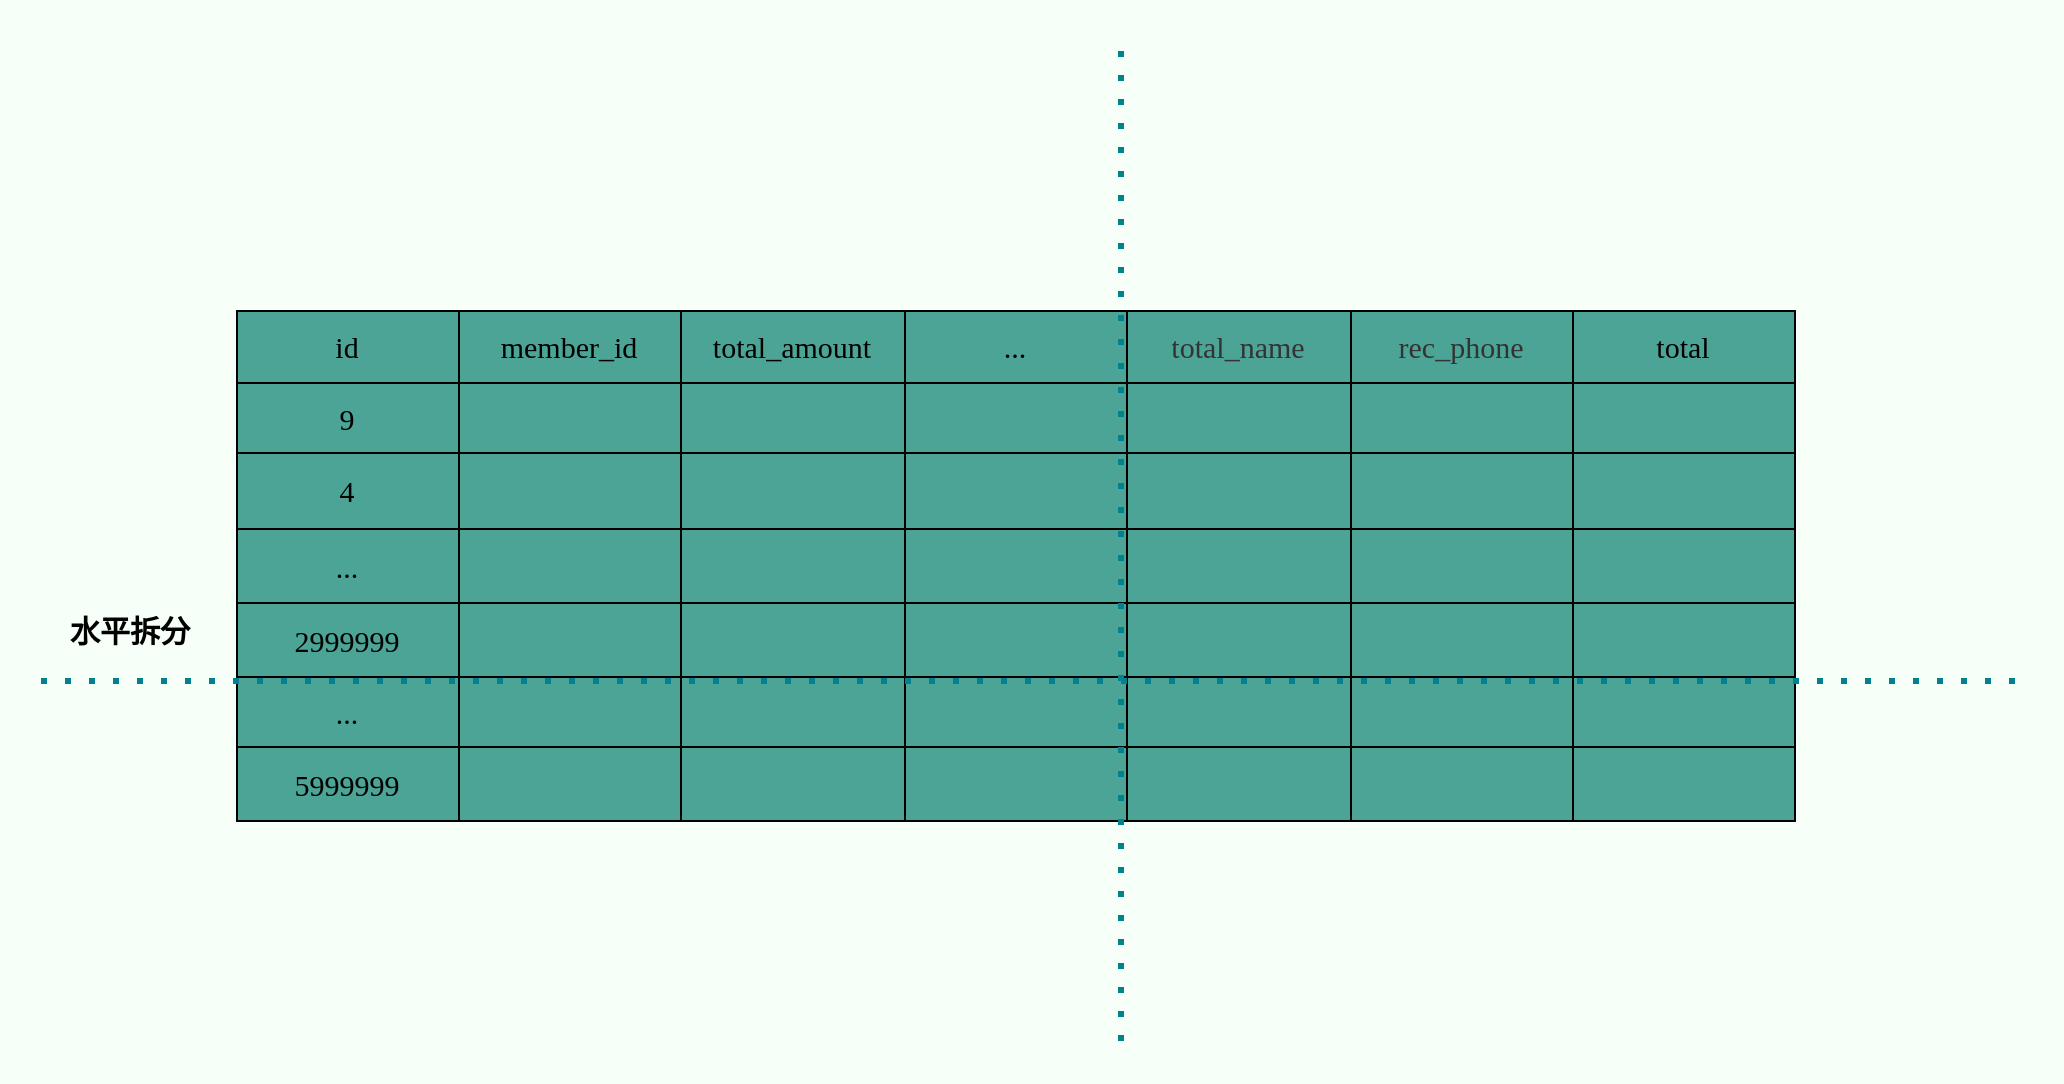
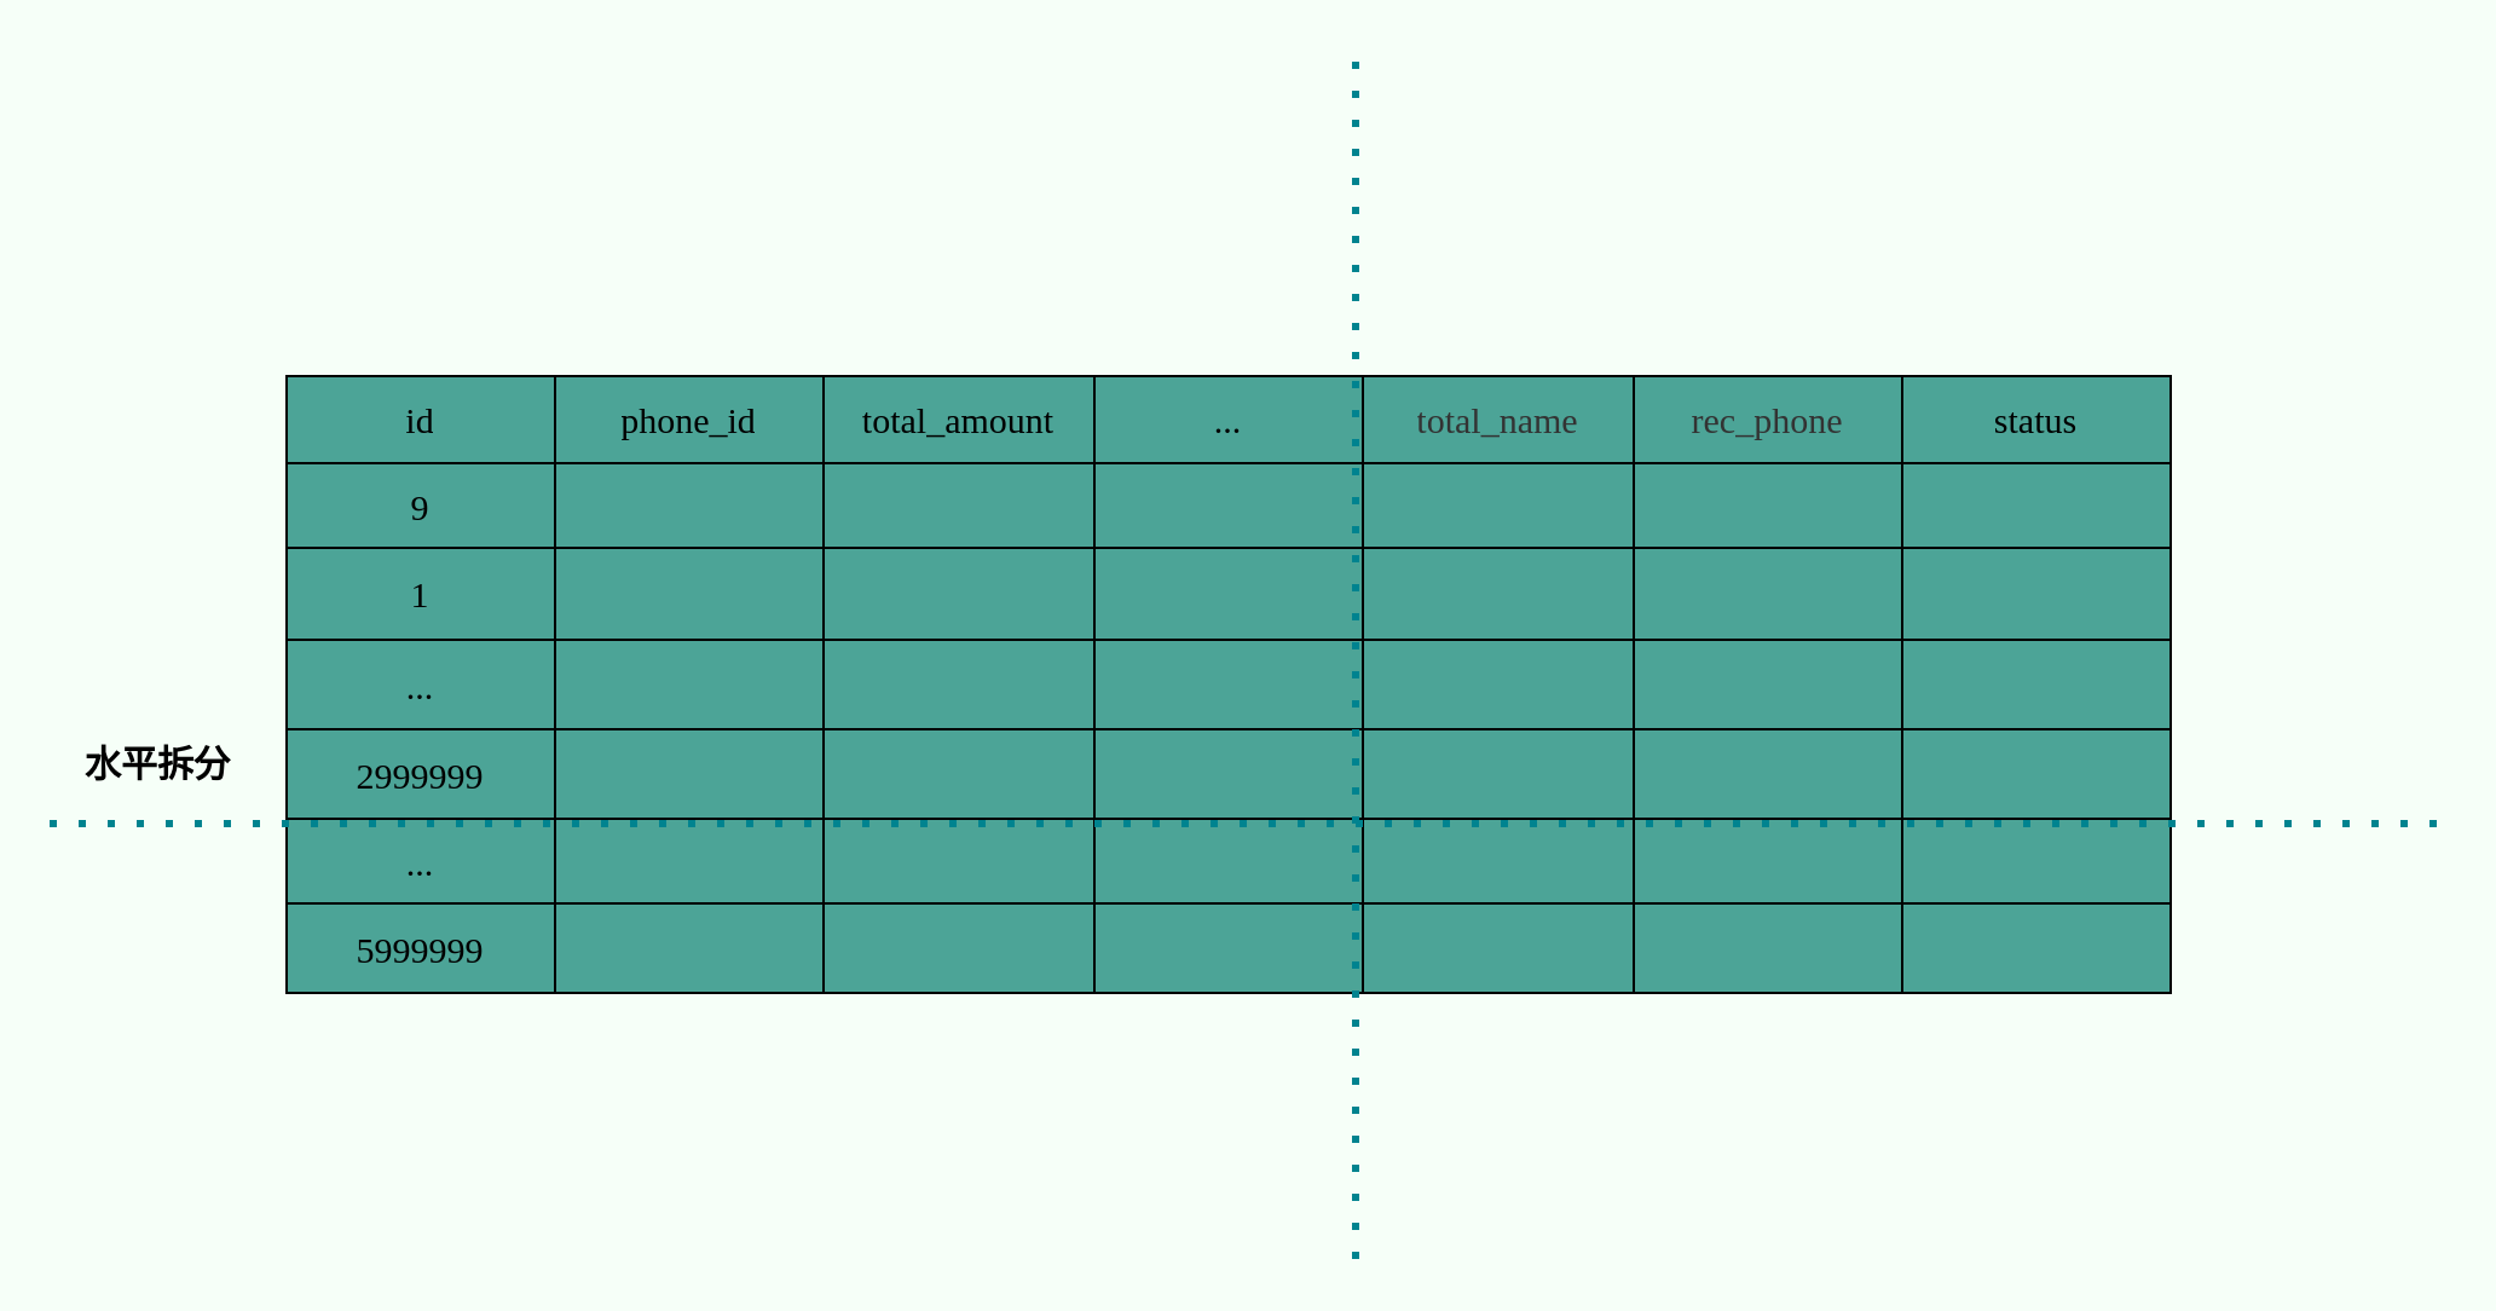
- <mxCell id="5" value="member_id" style="shape=partialRectangle;html=1;whiteSpace=wrap;connectable=0;overflow=hidden;fillColor=none;top=0;left=0;bottom=0;right=0;pointerEvents=1;fontSize=15;labelBackgroundColor=none;fontFamily=JetBrains Mono;fontSource=https%3A%2F%2Ffonts.googleapis.com%2Fcss%3Ffamily%3DJetBrains%2BMono;" vertex="1" parent="3"><mxGeometry x="111" width="111" height="36" as="geometry"><mxRectangle width="111" height="36" as="alternateBounds" /></mxGeometry></mxCell>
+ <mxCell id="5" value="phone_id" style="shape=partialRectangle;html=1;whiteSpace=wrap;connectable=0;overflow=hidden;fillColor=none;top=0;left=0;bottom=0;right=0;pointerEvents=1;fontSize=15;labelBackgroundColor=none;fontFamily=JetBrains Mono;fontSource=https%3A%2F%2Ffonts.googleapis.com%2Fcss%3Ffamily%3DJetBrains%2BMono;" vertex="1" parent="3"><mxGeometry x="111" width="111" height="36" as="geometry"><mxRectangle width="111" height="36" as="alternateBounds" /></mxGeometry></mxCell>
- <mxCell id="10" value="total" style="shape=partialRectangle;html=1;whiteSpace=wrap;connectable=0;overflow=hidden;fillColor=none;top=0;left=0;bottom=0;right=0;pointerEvents=1;fontSize=15;labelBackgroundColor=none;fontFamily=JetBrains Mono;fontSource=https%3A%2F%2Ffonts.googleapis.com%2Fcss%3Ffamily%3DJetBrains%2BMono;fontStyle=0" vertex="1" parent="3"><mxGeometry x="668" width="111" height="36" as="geometry"><mxRectangle width="111" height="36" as="alternateBounds" /></mxGeometry></mxCell>
+ <mxCell id="10" value="status" style="shape=partialRectangle;html=1;whiteSpace=wrap;connectable=0;overflow=hidden;fillColor=none;top=0;left=0;bottom=0;right=0;pointerEvents=1;fontSize=15;labelBackgroundColor=none;fontFamily=JetBrains Mono;fontSource=https%3A%2F%2Ffonts.googleapis.com%2Fcss%3Ffamily%3DJetBrains%2BMono;fontStyle=0" vertex="1" parent="3"><mxGeometry x="668" width="111" height="36" as="geometry"><mxRectangle width="111" height="36" as="alternateBounds" /></mxGeometry></mxCell>
- <mxCell id="20" value="4" style="shape=partialRectangle;html=1;whiteSpace=wrap;connectable=0;overflow=hidden;fillColor=none;top=0;left=0;bottom=0;right=0;pointerEvents=1;fontSize=15;labelBackgroundColor=none;fontFamily=JetBrains Mono;fontSource=https%3A%2F%2Ffonts.googleapis.com%2Fcss%3Ffamily%3DJetBrains%2BMono;" vertex="1" parent="19"><mxGeometry width="111" height="38" as="geometry"><mxRectangle width="111" height="38" as="alternateBounds" /></mxGeometry></mxCell>
+ <mxCell id="20" value="1" style="shape=partialRectangle;html=1;whiteSpace=wrap;connectable=0;overflow=hidden;fillColor=none;top=0;left=0;bottom=0;right=0;pointerEvents=1;fontSize=15;labelBackgroundColor=none;fontFamily=JetBrains Mono;fontSource=https%3A%2F%2Ffonts.googleapis.com%2Fcss%3Ffamily%3DJetBrains%2BMono;" vertex="1" parent="19"><mxGeometry width="111" height="38" as="geometry"><mxRectangle width="111" height="38" as="alternateBounds" /></mxGeometry></mxCell>
